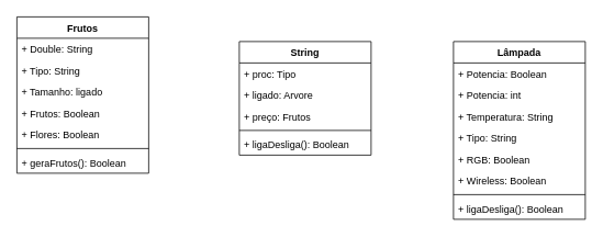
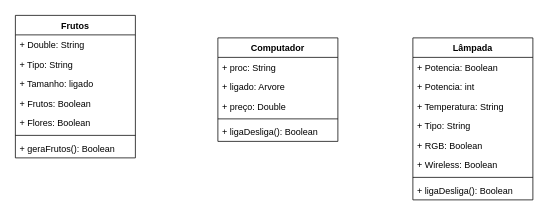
- <mxCell id="2" value="String" style="swimlane;fontStyle=1;align=center;verticalAlign=top;childLayout=stackLayout;horizontal=1;startSize=26;horizontalStack=0;resizeParent=1;resizeParentMax=0;resizeLast=0;collapsible=1;marginBottom=0;" vertex="1" parent="1"><mxGeometry x="290" y="50" width="160" height="138" as="geometry" /></mxCell>
+ <mxCell id="2" value="Computador" style="swimlane;fontStyle=1;align=center;verticalAlign=top;childLayout=stackLayout;horizontal=1;startSize=26;horizontalStack=0;resizeParent=1;resizeParentMax=0;resizeLast=0;collapsible=1;marginBottom=0;" vertex="1" parent="1"><mxGeometry x="290" y="50" width="160" height="138" as="geometry" /></mxCell>
- <mxCell id="3" value="+ proc: Tipo" style="text;strokeColor=none;fillColor=none;align=left;verticalAlign=top;spacingLeft=4;spacingRight=4;overflow=hidden;rotatable=0;points=[[0,0.5],[1,0.5]];portConstraint=eastwest;" vertex="1" parent="2"><mxGeometry y="26" width="160" height="26" as="geometry" /></mxCell>
+ <mxCell id="3" value="+ proc: String" style="text;strokeColor=none;fillColor=none;align=left;verticalAlign=top;spacingLeft=4;spacingRight=4;overflow=hidden;rotatable=0;points=[[0,0.5],[1,0.5]];portConstraint=eastwest;" vertex="1" parent="2"><mxGeometry y="26" width="160" height="26" as="geometry" /></mxCell>
- <mxCell id="5" value="+ preço: Frutos" style="text;strokeColor=none;fillColor=none;align=left;verticalAlign=top;spacingLeft=4;spacingRight=4;overflow=hidden;rotatable=0;points=[[0,0.5],[1,0.5]];portConstraint=eastwest;" vertex="1" parent="2"><mxGeometry y="78" width="160" height="26" as="geometry" /></mxCell>
+ <mxCell id="5" value="+ preço: Double" style="text;strokeColor=none;fillColor=none;align=left;verticalAlign=top;spacingLeft=4;spacingRight=4;overflow=hidden;rotatable=0;points=[[0,0.5],[1,0.5]];portConstraint=eastwest;" vertex="1" parent="2"><mxGeometry y="78" width="160" height="26" as="geometry" /></mxCell>
